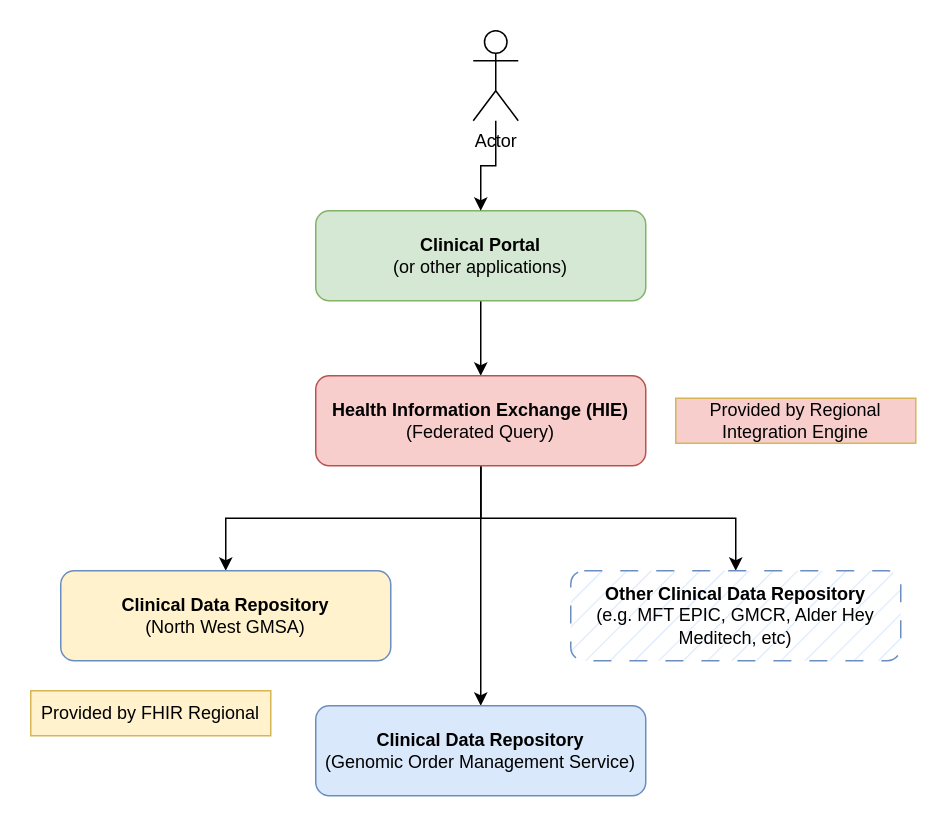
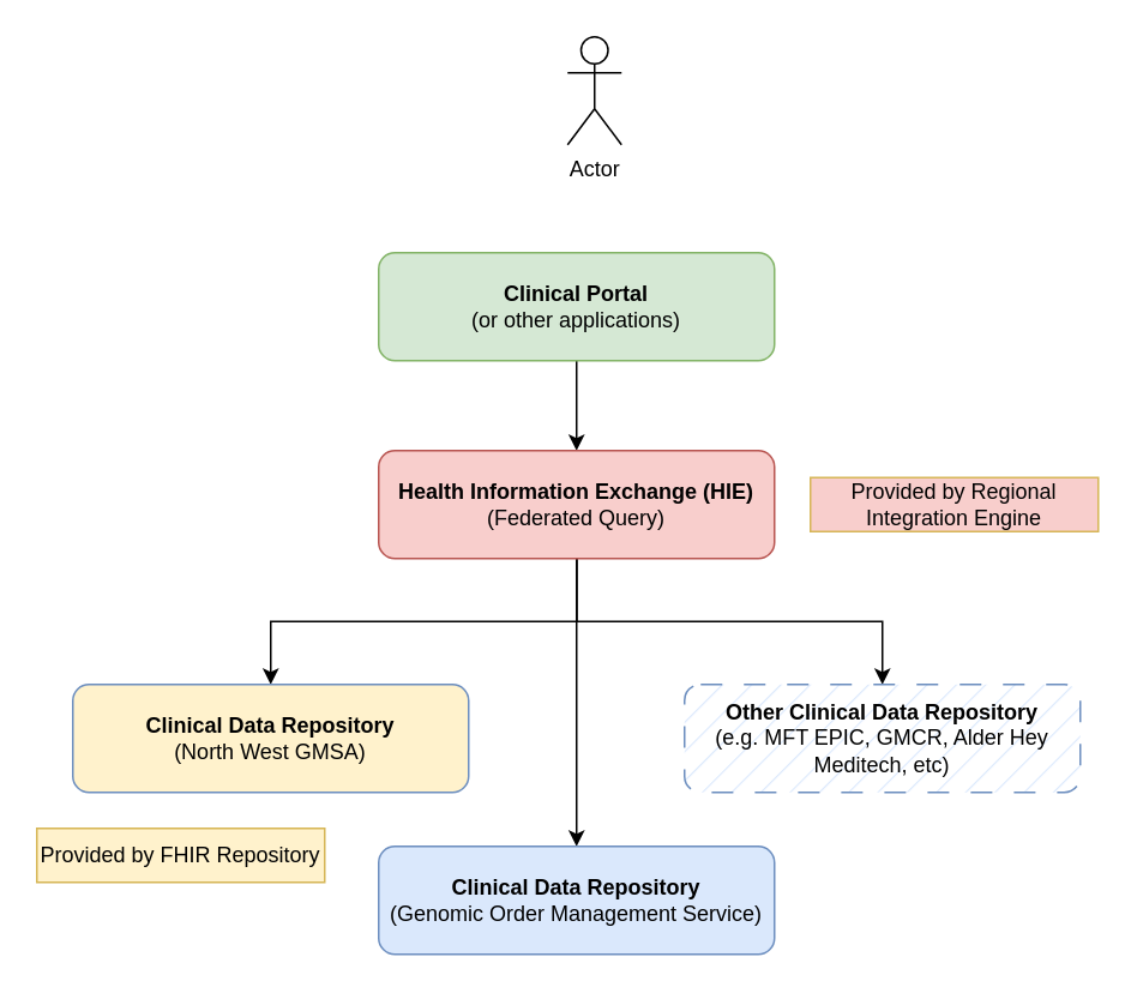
- <mxCell id="4" style="edgeStyle=orthogonalEdgeStyle;rounded=0;orthogonalLoop=1;jettySize=auto;html=1;" edge="1" parent="1" source="5" target="3"><mxGeometry relative="1" as="geometry" /></mxCell>
- <mxCell id="14" value="Provided by FHIR Regional" style="rounded=0;whiteSpace=wrap;html=1;fillColor=#fff2cc;strokeColor=#d6b656;" vertex="1" parent="1"><mxGeometry x="20" y="460" width="160" height="30" as="geometry" /></mxCell>
+ <mxCell id="14" value="Provided by FHIR Repository" style="rounded=0;whiteSpace=wrap;html=1;fillColor=#fff2cc;strokeColor=#d6b656;" vertex="1" parent="1"><mxGeometry x="20" y="460" width="160" height="30" as="geometry" /></mxCell>
